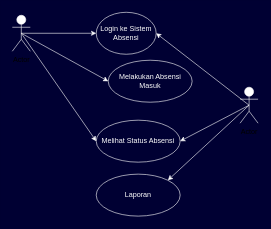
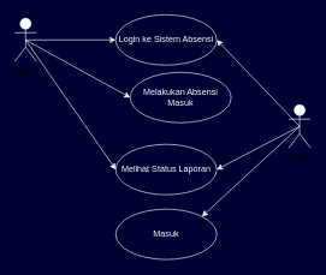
- <mxCell id="10" value="&lt;font color=&quot;#ffffff&quot;&gt;Login ke Sistem Absensi&lt;/font&gt;" style="ellipse;whiteSpace=wrap;html=1;strokeColor=#FFFFFF;fillColor=none;" parent="1" vertex="1"><mxGeometry x="160" y="20" width="100" height="70" as="geometry" /></mxCell>
+ <mxCell id="10" value="&lt;font color=&quot;#ffffff&quot;&gt;Login ke Sistem Absensi&lt;/font&gt;" style="ellipse;whiteSpace=wrap;html=1;strokeColor=#FFFFFF;fillColor=none;" parent="1" vertex="1"><mxGeometry x="160" y="20" width="140" height="70" as="geometry" /></mxCell>
- <mxCell id="12" value="&lt;font color=&quot;#ffffff&quot;&gt;Melihat Status Absensi&lt;/font&gt;" style="ellipse;whiteSpace=wrap;html=1;strokeColor=#FFFFFF;fillColor=none;" parent="1" vertex="1"><mxGeometry x="160" y="200" width="140" height="70" as="geometry" /></mxCell>
+ <mxCell id="12" value="&lt;font color=&quot;#ffffff&quot;&gt;Melihat Status Laporan&lt;/font&gt;" style="ellipse;whiteSpace=wrap;html=1;strokeColor=#FFFFFF;fillColor=none;" parent="1" vertex="1"><mxGeometry x="160" y="200" width="140" height="70" as="geometry" /></mxCell>
- <mxCell id="13" value="&lt;font color=&quot;#ffffff&quot;&gt;Laporan&lt;/font&gt;" style="ellipse;whiteSpace=wrap;html=1;strokeColor=#FFFFFF;fillColor=none;" parent="1" vertex="1"><mxGeometry x="160" y="290" width="140" height="70" as="geometry" /></mxCell>
+ <mxCell id="13" value="&lt;font color=&quot;#ffffff&quot;&gt;Masuk&lt;/font&gt;" style="ellipse;whiteSpace=wrap;html=1;strokeColor=#FFFFFF;fillColor=none;" parent="1" vertex="1"><mxGeometry x="160" y="290" width="140" height="70" as="geometry" /></mxCell>
